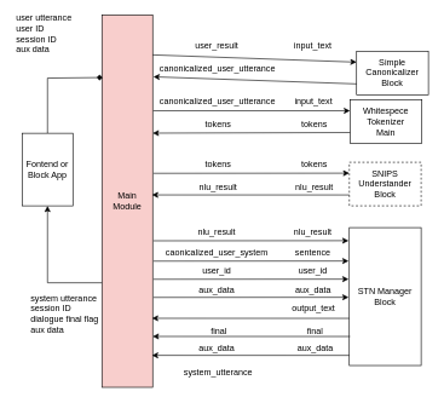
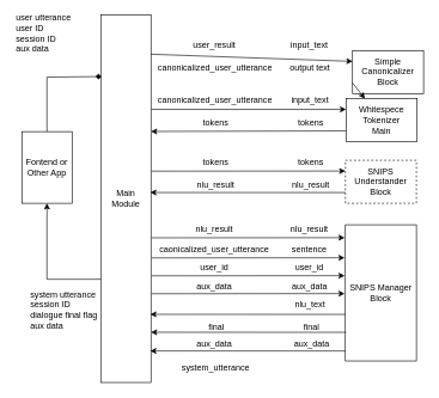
+ <mxCell id="17" value="output text" style="text;html=1;strokeColor=none;fillColor=none;align=center;verticalAlign=middle;whiteSpace=wrap;rounded=0;" parent="1" vertex="1"><mxGeometry x="402" y="78.5" width="60" height="30" as="geometry" /></mxCell>
- <mxCell id="7" value="" style="endArrow=classic;html=1;rounded=0;exitX=0;exitY=0.75;exitDx=0;exitDy=0;entryX=1.014;entryY=0.166;entryDx=0;entryDy=0;entryPerimeter=0;" parent="1" source="3" target="2" edge="1"><mxGeometry width="50" height="50" relative="1" as="geometry"><mxPoint x="211.03" y="167.18" as="sourcePoint" /><mxPoint x="263" y="167" as="targetPoint" /></mxGeometry></mxCell>
+ <mxCell id="7" value="" style="endArrow=classic;html=1;rounded=0;exitX=0;exitY=0.75;exitDx=0;exitDy=0;" parent="1" source="3" target="36" edge="1"><mxGeometry width="50" height="50" relative="1" as="geometry"><mxPoint x="211.03" y="167.18" as="sourcePoint" /><mxPoint x="263" y="167" as="targetPoint" /></mxGeometry></mxCell>
- <mxCell id="43" value="Fontend or Block App" style="rounded=0;whiteSpace=wrap;html=1;" parent="1" vertex="1"><mxGeometry x="30" y="183" width="70" height="100" as="geometry" /></mxCell>
+ <mxCell id="43" value="Fontend or Other App" style="rounded=0;whiteSpace=wrap;html=1;" parent="1" vertex="1"><mxGeometry x="30" y="183" width="70" height="100" as="geometry" /></mxCell>
- <mxCell id="2" value="Main Module" style="rounded=0;whiteSpace=wrap;html=1;fillColor=#f8cecc;" parent="1" vertex="1"><mxGeometry x="140" y="20" width="70" height="513" as="geometry" /></mxCell>
+ <mxCell id="2" value="Main Module" style="rounded=0;whiteSpace=wrap;html=1;" parent="1" vertex="1"><mxGeometry x="140" y="20" width="70" height="513" as="geometry" /></mxCell>
- <mxCell id="25" value="caonicalized_user_system" style="text;html=1;strokeColor=none;fillColor=none;align=center;verticalAlign=middle;whiteSpace=wrap;rounded=0;" parent="1" vertex="1"><mxGeometry x="256" y="336.5" width="85" height="23" as="geometry" /></mxCell>
+ <mxCell id="25" value="caonicalized_user_utterance" style="text;html=1;strokeColor=none;fillColor=none;align=center;verticalAlign=middle;whiteSpace=wrap;rounded=0;" parent="1" vertex="1"><mxGeometry x="256" y="336.5" width="85" height="23" as="geometry" /></mxCell>
- <mxCell id="5" value="STN Manager&lt;br&gt;Block" style="rounded=0;whiteSpace=wrap;html=1;" parent="1" vertex="1"><mxGeometry x="481" y="313" width="99" height="190" as="geometry" /></mxCell>
+ <mxCell id="5" value="SNIPS Manager&lt;br&gt;Block" style="rounded=0;whiteSpace=wrap;html=1;" parent="1" vertex="1"><mxGeometry x="481" y="313" width="99" height="190" as="geometry" /></mxCell>
- <mxCell id="31" value="output_text" style="text;html=1;strokeColor=none;fillColor=none;align=center;verticalAlign=middle;whiteSpace=wrap;rounded=0;" parent="1" vertex="1"><mxGeometry x="402" y="409" width="60" height="30" as="geometry" /></mxCell>
+ <mxCell id="31" value="nlu_text" style="text;html=1;strokeColor=none;fillColor=none;align=center;verticalAlign=middle;whiteSpace=wrap;rounded=0;" parent="1" vertex="1"><mxGeometry x="402" y="409" width="60" height="30" as="geometry" /></mxCell>
